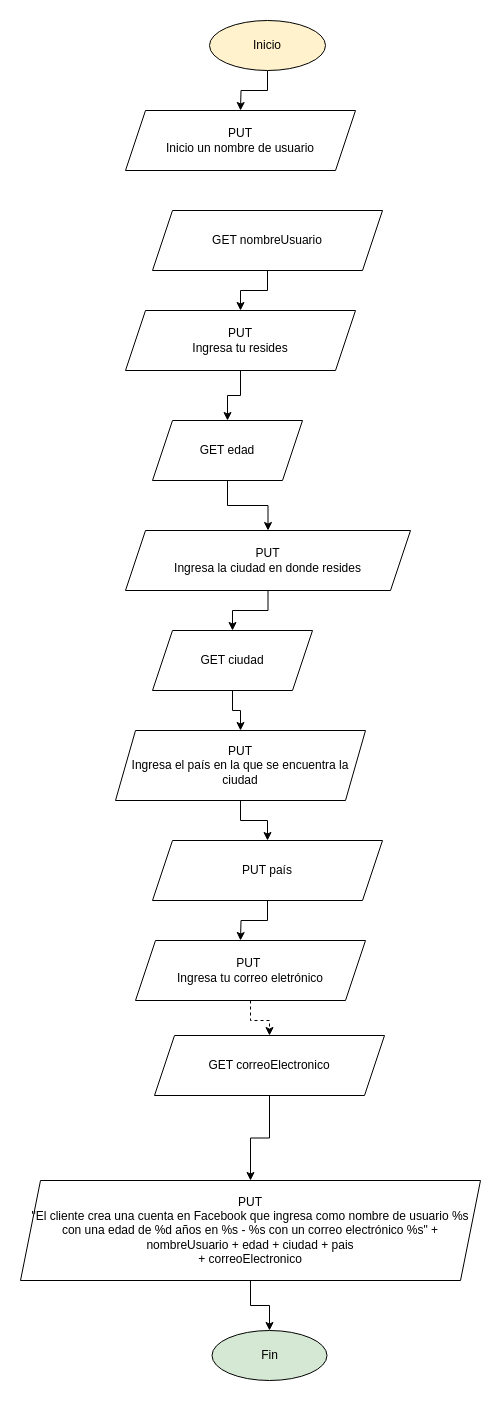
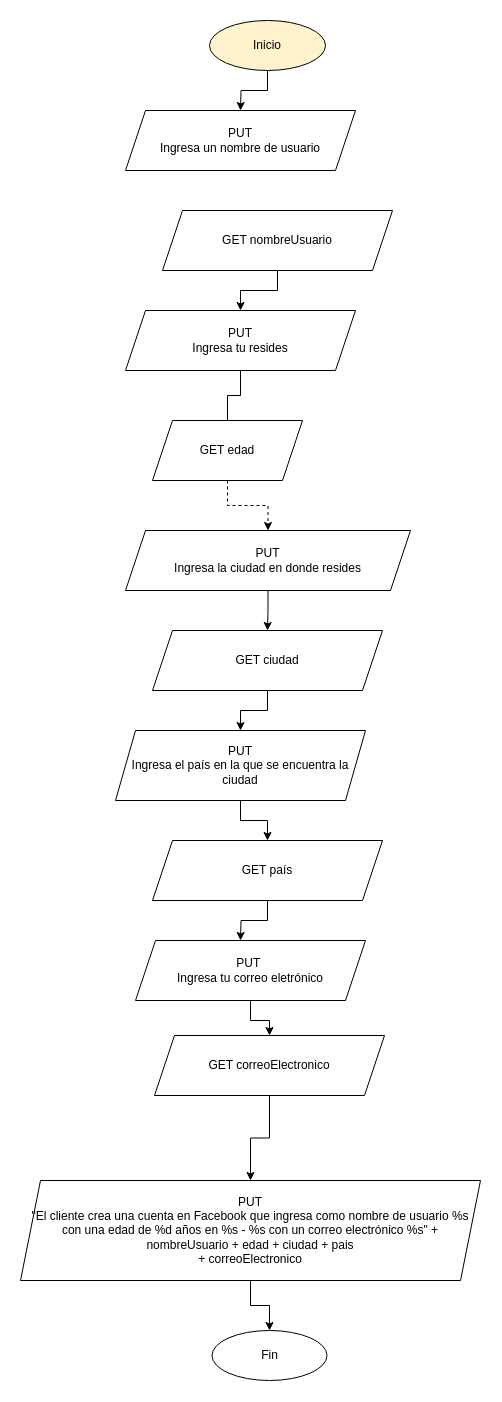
- <mxCell id="4" value="PUT&lt;br&gt;Inicio un nombre de usuario" style="shape=parallelogram;perimeter=parallelogramPerimeter;whiteSpace=wrap;html=1;fixedSize=1;" vertex="1" parent="1"><mxGeometry x="125" y="110" width="230" height="60" as="geometry" /></mxCell>
+ <mxCell id="4" value="PUT&lt;br&gt;Ingresa un nombre de usuario" style="shape=parallelogram;perimeter=parallelogramPerimeter;whiteSpace=wrap;html=1;fixedSize=1;" vertex="1" parent="1"><mxGeometry x="125" y="110" width="230" height="60" as="geometry" /></mxCell>
- <mxCell id="6" value="GET nombreUsuario" style="shape=parallelogram;perimeter=parallelogramPerimeter;whiteSpace=wrap;html=1;fixedSize=1;" vertex="1" parent="1"><mxGeometry x="152" y="210" width="230" height="60" as="geometry" /></mxCell>
+ <mxCell id="6" value="GET nombreUsuario" style="shape=parallelogram;perimeter=parallelogramPerimeter;whiteSpace=wrap;html=1;fixedSize=1;" vertex="1" parent="1"><mxGeometry x="162" y="210" width="230" height="60" as="geometry" /></mxCell>
- <mxCell id="7" value="" style="edgeStyle=orthogonalEdgeStyle;rounded=0;orthogonalLoop=1;jettySize=auto;html=1;" edge="1" parent="1" source="8" target="10"><mxGeometry relative="1" as="geometry" /></mxCell>
+ <mxCell id="7" value="" style="edgeStyle=orthogonalEdgeStyle;rounded=0;orthogonalLoop=1;jettySize=auto;html=1;endArrow=none;" edge="1" parent="1" source="8" target="10"><mxGeometry relative="1" as="geometry" /></mxCell>
- <mxCell id="9" value="" style="edgeStyle=orthogonalEdgeStyle;rounded=0;orthogonalLoop=1;jettySize=auto;html=1;" edge="1" parent="1" source="10" target="12"><mxGeometry relative="1" as="geometry" /></mxCell>
+ <mxCell id="9" value="" style="edgeStyle=orthogonalEdgeStyle;rounded=0;orthogonalLoop=1;jettySize=auto;html=1;dashed=1;" edge="1" parent="1" source="10" target="12"><mxGeometry relative="1" as="geometry" /></mxCell>
- <mxCell id="14" value="GET ciudad" style="shape=parallelogram;perimeter=parallelogramPerimeter;whiteSpace=wrap;html=1;fixedSize=1;" vertex="1" parent="1"><mxGeometry x="152" y="630" width="160" height="60" as="geometry" /></mxCell>
+ <mxCell id="14" value="GET ciudad" style="shape=parallelogram;perimeter=parallelogramPerimeter;whiteSpace=wrap;html=1;fixedSize=1;" vertex="1" parent="1"><mxGeometry x="152" y="630" width="230" height="60" as="geometry" /></mxCell>
- <mxCell id="18" value="PUT país" style="shape=parallelogram;perimeter=parallelogramPerimeter;whiteSpace=wrap;html=1;fixedSize=1;" vertex="1" parent="1"><mxGeometry x="152" y="840" width="230" height="60" as="geometry" /></mxCell>
+ <mxCell id="18" value="GET país" style="shape=parallelogram;perimeter=parallelogramPerimeter;whiteSpace=wrap;html=1;fixedSize=1;" vertex="1" parent="1"><mxGeometry x="152" y="840" width="230" height="60" as="geometry" /></mxCell>
- <mxCell id="19" value="" style="edgeStyle=orthogonalEdgeStyle;rounded=0;orthogonalLoop=1;jettySize=auto;html=1;dashed=1;" edge="1" parent="1" source="20" target="22"><mxGeometry relative="1" as="geometry" /></mxCell>
+ <mxCell id="19" value="" style="edgeStyle=orthogonalEdgeStyle;rounded=0;orthogonalLoop=1;jettySize=auto;html=1;" edge="1" parent="1" source="20" target="22"><mxGeometry relative="1" as="geometry" /></mxCell>
- <mxCell id="25" value="Fin" style="ellipse;whiteSpace=wrap;html=1;fillColor=#d5e8d4;" vertex="1" parent="1"><mxGeometry x="211.5" y="1330" width="115" height="50" as="geometry" /></mxCell>
+ <mxCell id="25" value="Fin" style="ellipse;whiteSpace=wrap;html=1;" vertex="1" parent="1"><mxGeometry x="211.5" y="1330" width="115" height="50" as="geometry" /></mxCell>
